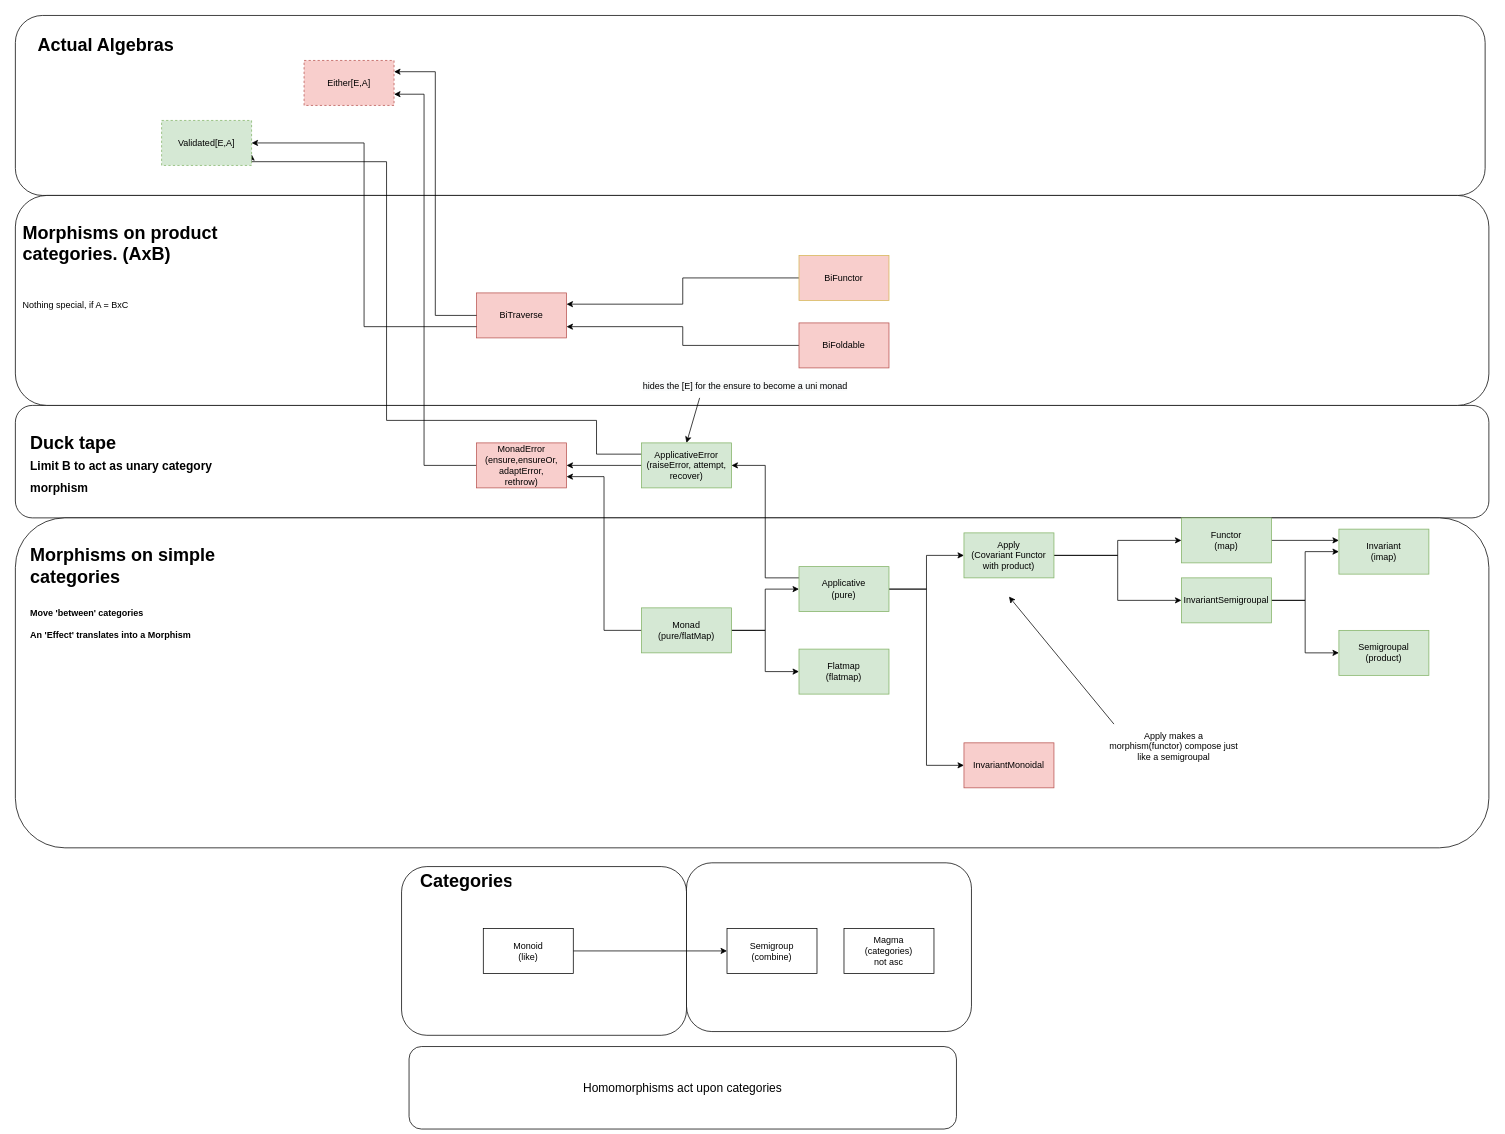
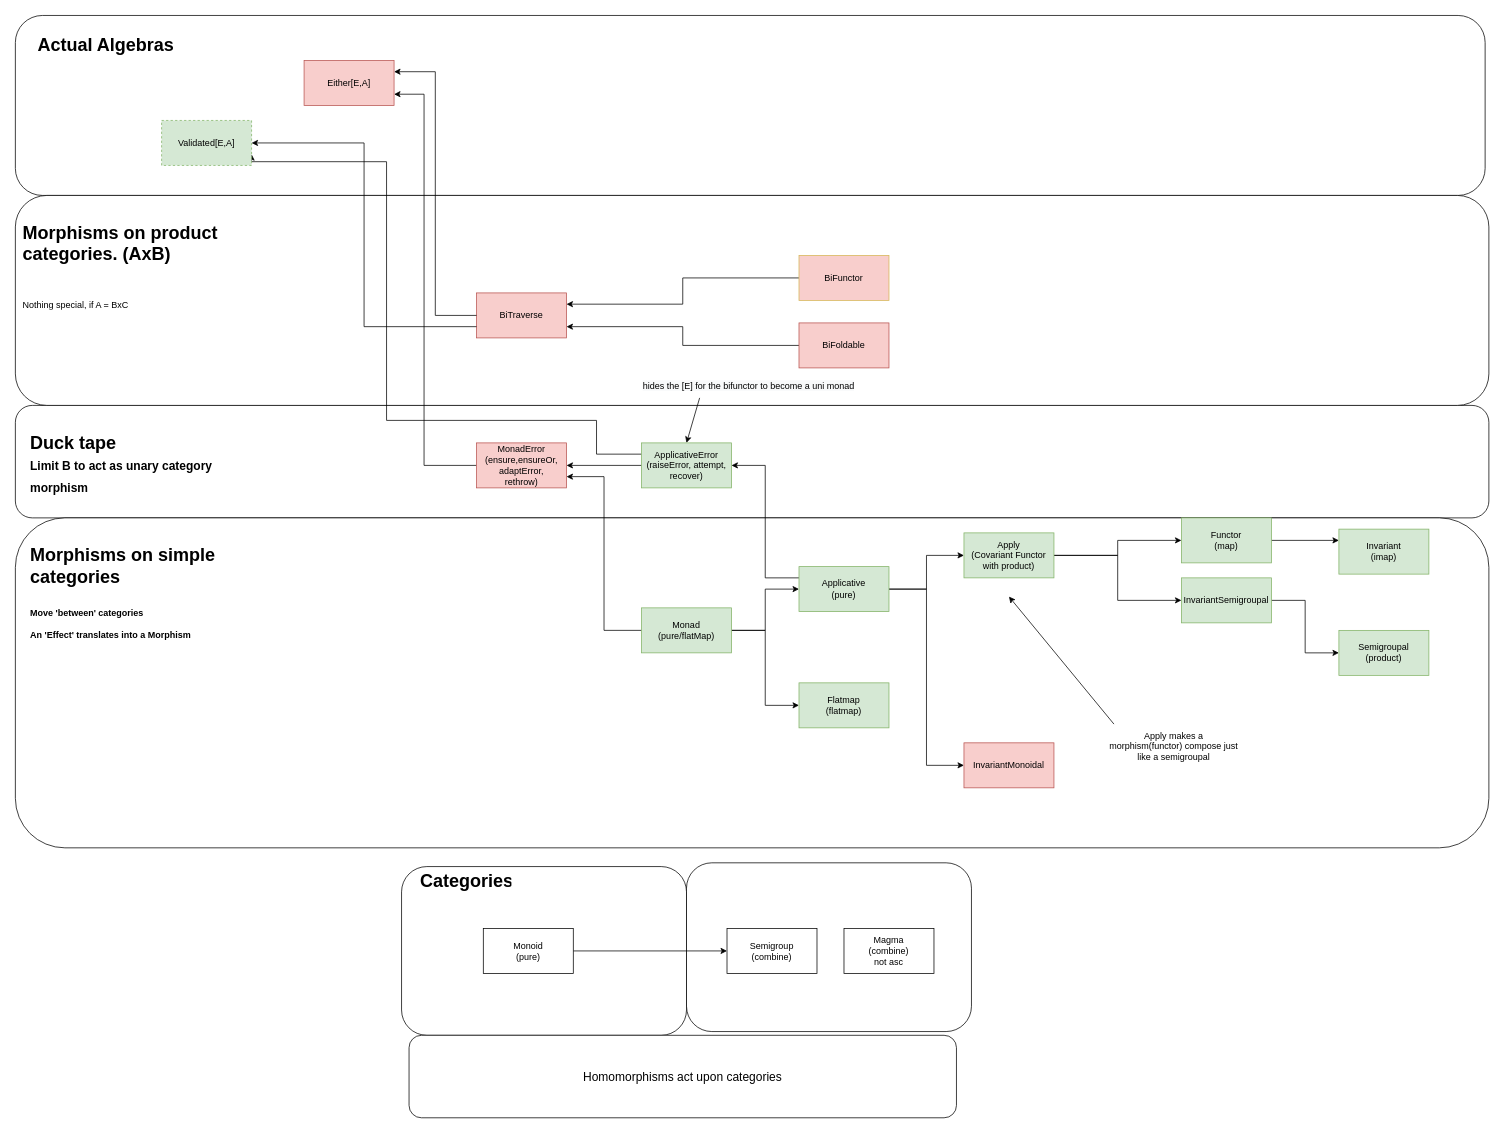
- <mxCell id="51" value="Either[E,A]" style="rounded=0;whiteSpace=wrap;html=1;fillColor=#f8cecc;strokeColor=#b85450;dashed=1;" parent="1" vertex="1"><mxGeometry x="405" y="80" width="120" height="60" as="geometry" /></mxCell>
+ <mxCell id="51" value="Either[E,A]" style="rounded=0;whiteSpace=wrap;html=1;fillColor=#f8cecc;strokeColor=#b85450;" parent="1" vertex="1"><mxGeometry x="405" y="80" width="120" height="60" as="geometry" /></mxCell>
- <mxCell id="45" value="&lt;meta charset=&quot;utf-8&quot;&gt;&lt;span style=&quot;color: rgb(0, 0, 0); font-family: Helvetica; font-size: 12px; font-style: normal; font-variant-ligatures: normal; font-variant-caps: normal; font-weight: 400; letter-spacing: normal; orphans: 2; text-align: center; text-indent: 0px; text-transform: none; widows: 2; word-spacing: 0px; -webkit-text-stroke-width: 0px; background-color: rgb(248, 249, 250); text-decoration-thickness: initial; text-decoration-style: initial; text-decoration-color: initial; float: none; display: inline !important;&quot;&gt;hides the [E] for the ensure to become a uni monad&lt;/span&gt;" style="text;whiteSpace=wrap;html=1;" parent="1" vertex="1"><mxGeometry x="855" y="500" width="310" height="30" as="geometry" /></mxCell>
+ <mxCell id="45" value="&lt;meta charset=&quot;utf-8&quot;&gt;&lt;span style=&quot;color: rgb(0, 0, 0); font-family: Helvetica; font-size: 12px; font-style: normal; font-variant-ligatures: normal; font-variant-caps: normal; font-weight: 400; letter-spacing: normal; orphans: 2; text-align: center; text-indent: 0px; text-transform: none; widows: 2; word-spacing: 0px; -webkit-text-stroke-width: 0px; background-color: rgb(248, 249, 250); text-decoration-thickness: initial; text-decoration-style: initial; text-decoration-color: initial; float: none; display: inline !important;&quot;&gt;hides the [E] for the bifunctor to become a uni monad&lt;/span&gt;" style="text;whiteSpace=wrap;html=1;" parent="1" vertex="1"><mxGeometry x="855" y="500" width="310" height="30" as="geometry" /></mxCell>
- <mxCell id="30" style="edgeStyle=orthogonalEdgeStyle;rounded=0;orthogonalLoop=1;jettySize=auto;html=1;exitX=1;exitY=0.5;exitDx=0;exitDy=0;entryX=0;entryY=0.5;entryDx=0;entryDy=0;" parent="1" source="31" target="33" edge="1"><mxGeometry relative="1" as="geometry" /></mxCell>
- <mxCell id="18" value="Flatmap&lt;br&gt;(flatmap)" style="rounded=0;whiteSpace=wrap;html=1;fillColor=#d5e8d4;strokeColor=#82b366;" parent="1" vertex="1"><mxGeometry x="1065" y="865" width="120" height="60" as="geometry" /></mxCell>
+ <mxCell id="18" value="Flatmap&lt;br&gt;(flatmap)" style="rounded=0;whiteSpace=wrap;html=1;fillColor=#d5e8d4;strokeColor=#82b366;" parent="1" vertex="1"><mxGeometry x="1065" y="910" width="120" height="60" as="geometry" /></mxCell>
- <mxCell id="20" value="Monoid&lt;br&gt;(like)" style="rounded=0;whiteSpace=wrap;html=1;" parent="1" vertex="1"><mxGeometry x="644" y="1237.5" width="120" height="60" as="geometry" /></mxCell>
+ <mxCell id="20" value="Monoid&lt;br&gt;(pure)" style="rounded=0;whiteSpace=wrap;html=1;" parent="1" vertex="1"><mxGeometry x="644" y="1237.5" width="120" height="60" as="geometry" /></mxCell>
- <mxCell id="34" value="Magma&lt;br&gt;(categories)&lt;br&gt;not asc" style="rounded=0;whiteSpace=wrap;html=1;" parent="1" vertex="1"><mxGeometry x="1125" y="1237.5" width="120" height="60" as="geometry" /></mxCell>
+ <mxCell id="34" value="Magma&lt;br&gt;(combine)&lt;br&gt;not asc" style="rounded=0;whiteSpace=wrap;html=1;" parent="1" vertex="1"><mxGeometry x="1125" y="1237.5" width="120" height="60" as="geometry" /></mxCell>
- <mxCell id="24" value="&lt;font size=&quot;3&quot;&gt;Homomorphisms act upon categories&lt;/font&gt;" style="rounded=1;whiteSpace=wrap;html=1;fontSize=12;" parent="1" vertex="1"><mxGeometry x="545" y="1395" width="730" height="110" as="geometry" /></mxCell>
+ <mxCell id="24" value="&lt;font size=&quot;3&quot;&gt;Homomorphisms act upon categories&lt;/font&gt;" style="rounded=1;whiteSpace=wrap;html=1;fontSize=12;" parent="1" vertex="1"><mxGeometry x="545" y="1380" width="730" height="110" as="geometry" /></mxCell>
